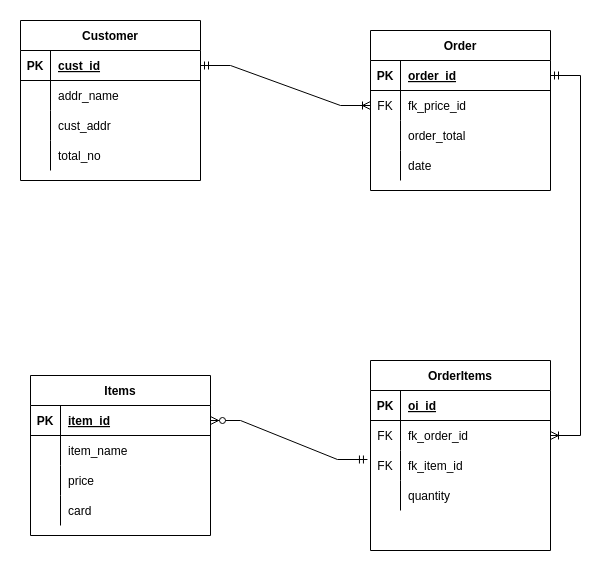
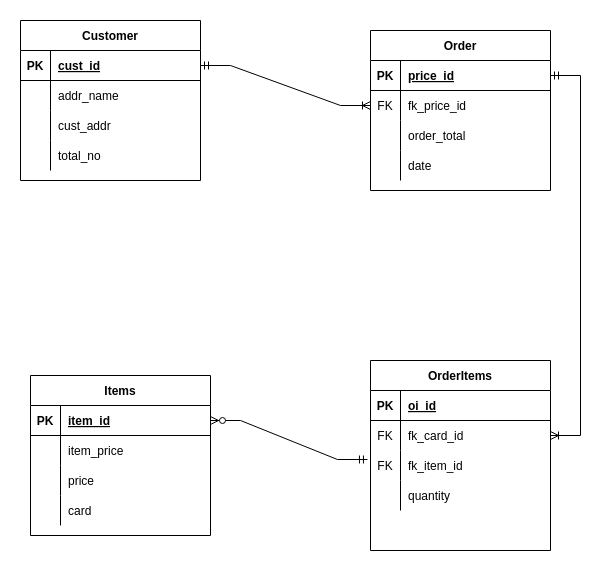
- <mxCell id="18" value="order_id" style="shape=partialRectangle;connectable=0;fillColor=none;top=0;left=0;bottom=0;right=0;align=left;spacingLeft=6;fontStyle=5;overflow=hidden;" vertex="1" parent="16"><mxGeometry x="30" width="150" height="30" as="geometry"><mxRectangle width="150" height="30" as="alternateBounds" /></mxGeometry></mxCell>
+ <mxCell id="18" value="price_id" style="shape=partialRectangle;connectable=0;fillColor=none;top=0;left=0;bottom=0;right=0;align=left;spacingLeft=6;fontStyle=5;overflow=hidden;" vertex="1" parent="16"><mxGeometry x="30" width="150" height="30" as="geometry"><mxRectangle width="150" height="30" as="alternateBounds" /></mxGeometry></mxCell>
- <mxCell id="8" value="fk_order_id" style="shape=partialRectangle;connectable=0;fillColor=none;top=0;left=0;bottom=0;right=0;align=left;spacingLeft=6;overflow=hidden;" vertex="1" parent="6"><mxGeometry x="30" width="150" height="30" as="geometry"><mxRectangle width="150" height="30" as="alternateBounds" /></mxGeometry></mxCell>
+ <mxCell id="8" value="fk_card_id" style="shape=partialRectangle;connectable=0;fillColor=none;top=0;left=0;bottom=0;right=0;align=left;spacingLeft=6;overflow=hidden;" vertex="1" parent="6"><mxGeometry x="30" width="150" height="30" as="geometry"><mxRectangle width="150" height="30" as="alternateBounds" /></mxGeometry></mxCell>
- <mxCell id="47" value="item_name" style="shape=partialRectangle;connectable=0;fillColor=none;top=0;left=0;bottom=0;right=0;align=left;spacingLeft=6;overflow=hidden;" vertex="1" parent="45"><mxGeometry x="30" width="150" height="30" as="geometry"><mxRectangle width="150" height="30" as="alternateBounds" /></mxGeometry></mxCell>
+ <mxCell id="47" value="item_price" style="shape=partialRectangle;connectable=0;fillColor=none;top=0;left=0;bottom=0;right=0;align=left;spacingLeft=6;overflow=hidden;" vertex="1" parent="45"><mxGeometry x="30" width="150" height="30" as="geometry"><mxRectangle width="150" height="30" as="alternateBounds" /></mxGeometry></mxCell>
